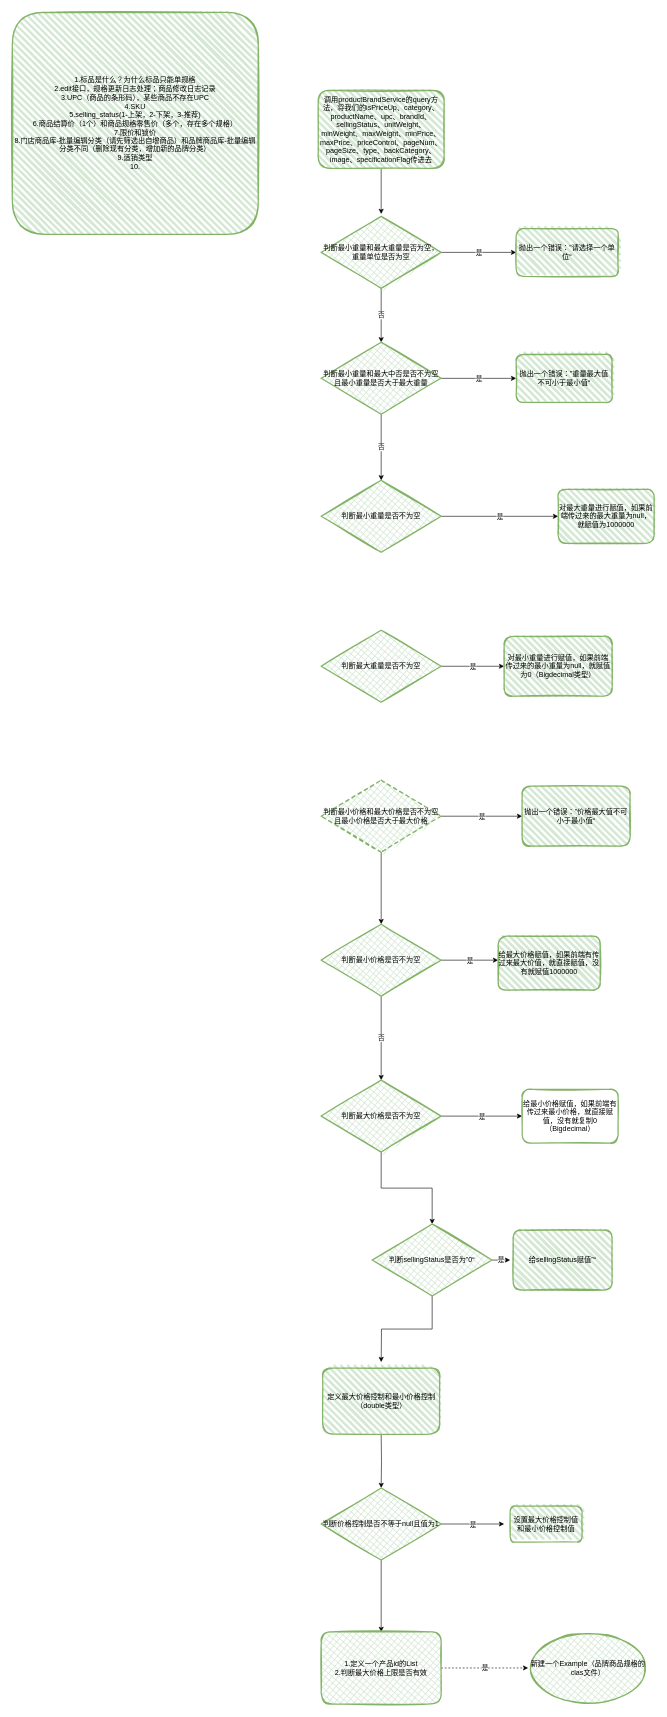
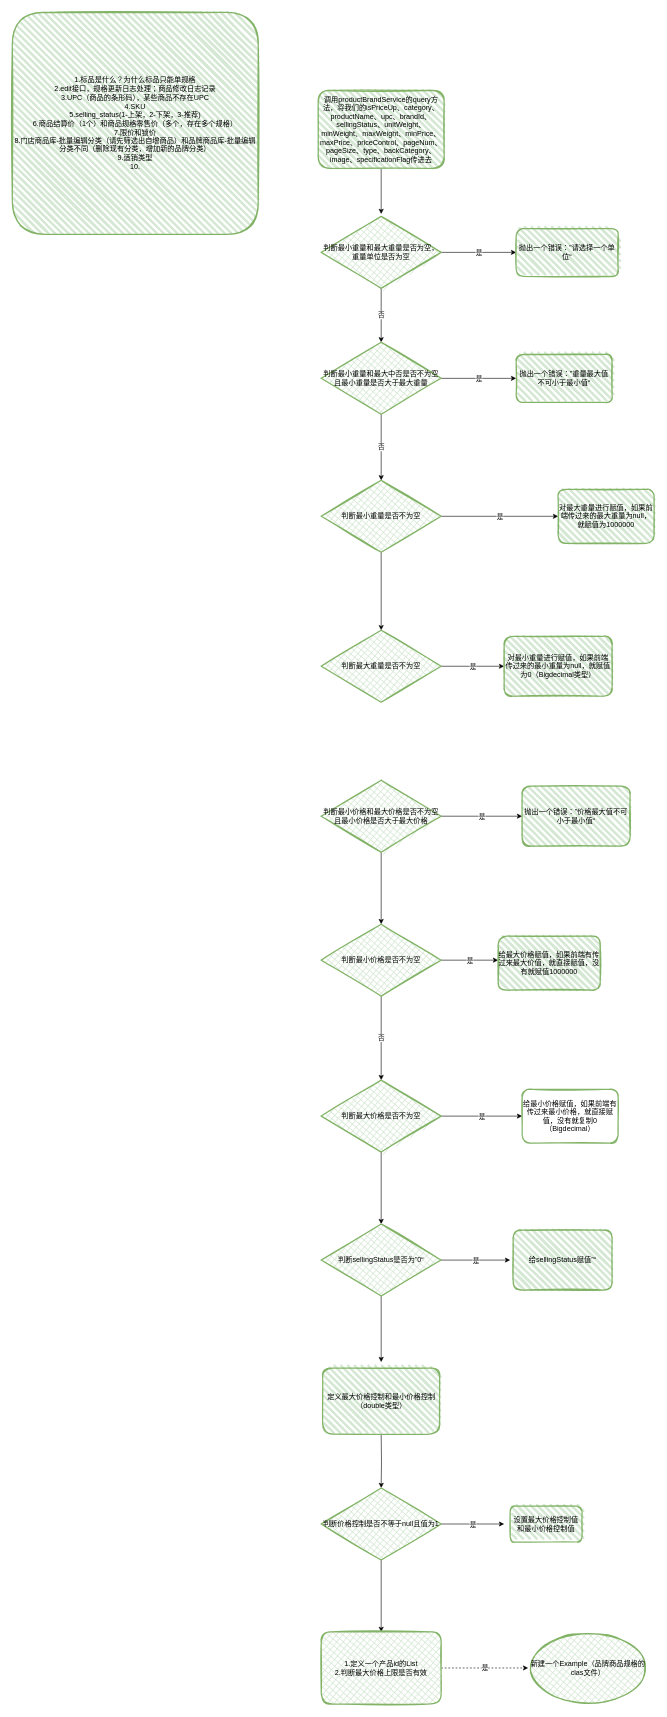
+ <mxCell id="14" style="edgeStyle=orthogonalEdgeStyle;rounded=0;orthogonalLoop=1;jettySize=auto;html=1;" edge="1" parent="1" source="15" target="18"><mxGeometry relative="1" as="geometry" /></mxCell>
- <mxCell id="22" value="判断最小价格和最大价格是否不为空且最小价格是否大于最大价格" style="rhombus;whiteSpace=wrap;html=1;strokeWidth=2;fillWeight=-1;hachureGap=8;fillStyle=cross-hatch;fillColor=#d5e8d4;sketch=1;strokeColor=#82b366;dashed=1;" vertex="1" parent="1"><mxGeometry x="535" y="1300" width="200" height="120" as="geometry" /></mxCell>
+ <mxCell id="22" value="判断最小价格和最大价格是否不为空且最小价格是否大于最大价格" style="rhombus;whiteSpace=wrap;html=1;strokeWidth=2;fillWeight=-1;hachureGap=8;fillStyle=cross-hatch;fillColor=#d5e8d4;sketch=1;strokeColor=#82b366;" vertex="1" parent="1"><mxGeometry x="535" y="1300" width="200" height="120" as="geometry" /></mxCell>
- <mxCell id="34" value="判断sellingStatus是否为”0“" style="rhombus;whiteSpace=wrap;html=1;strokeWidth=2;fillWeight=-1;hachureGap=8;fillStyle=cross-hatch;fillColor=#d5e8d4;sketch=1;strokeColor=#82b366;" vertex="1" parent="1"><mxGeometry x="620" y="2040" width="200" height="120" as="geometry" /></mxCell>
+ <mxCell id="34" value="判断sellingStatus是否为”0“" style="rhombus;whiteSpace=wrap;html=1;strokeWidth=2;fillWeight=-1;hachureGap=8;fillStyle=cross-hatch;fillColor=#d5e8d4;sketch=1;strokeColor=#82b366;" vertex="1" parent="1"><mxGeometry x="535" y="2040" width="200" height="120" as="geometry" /></mxCell>
